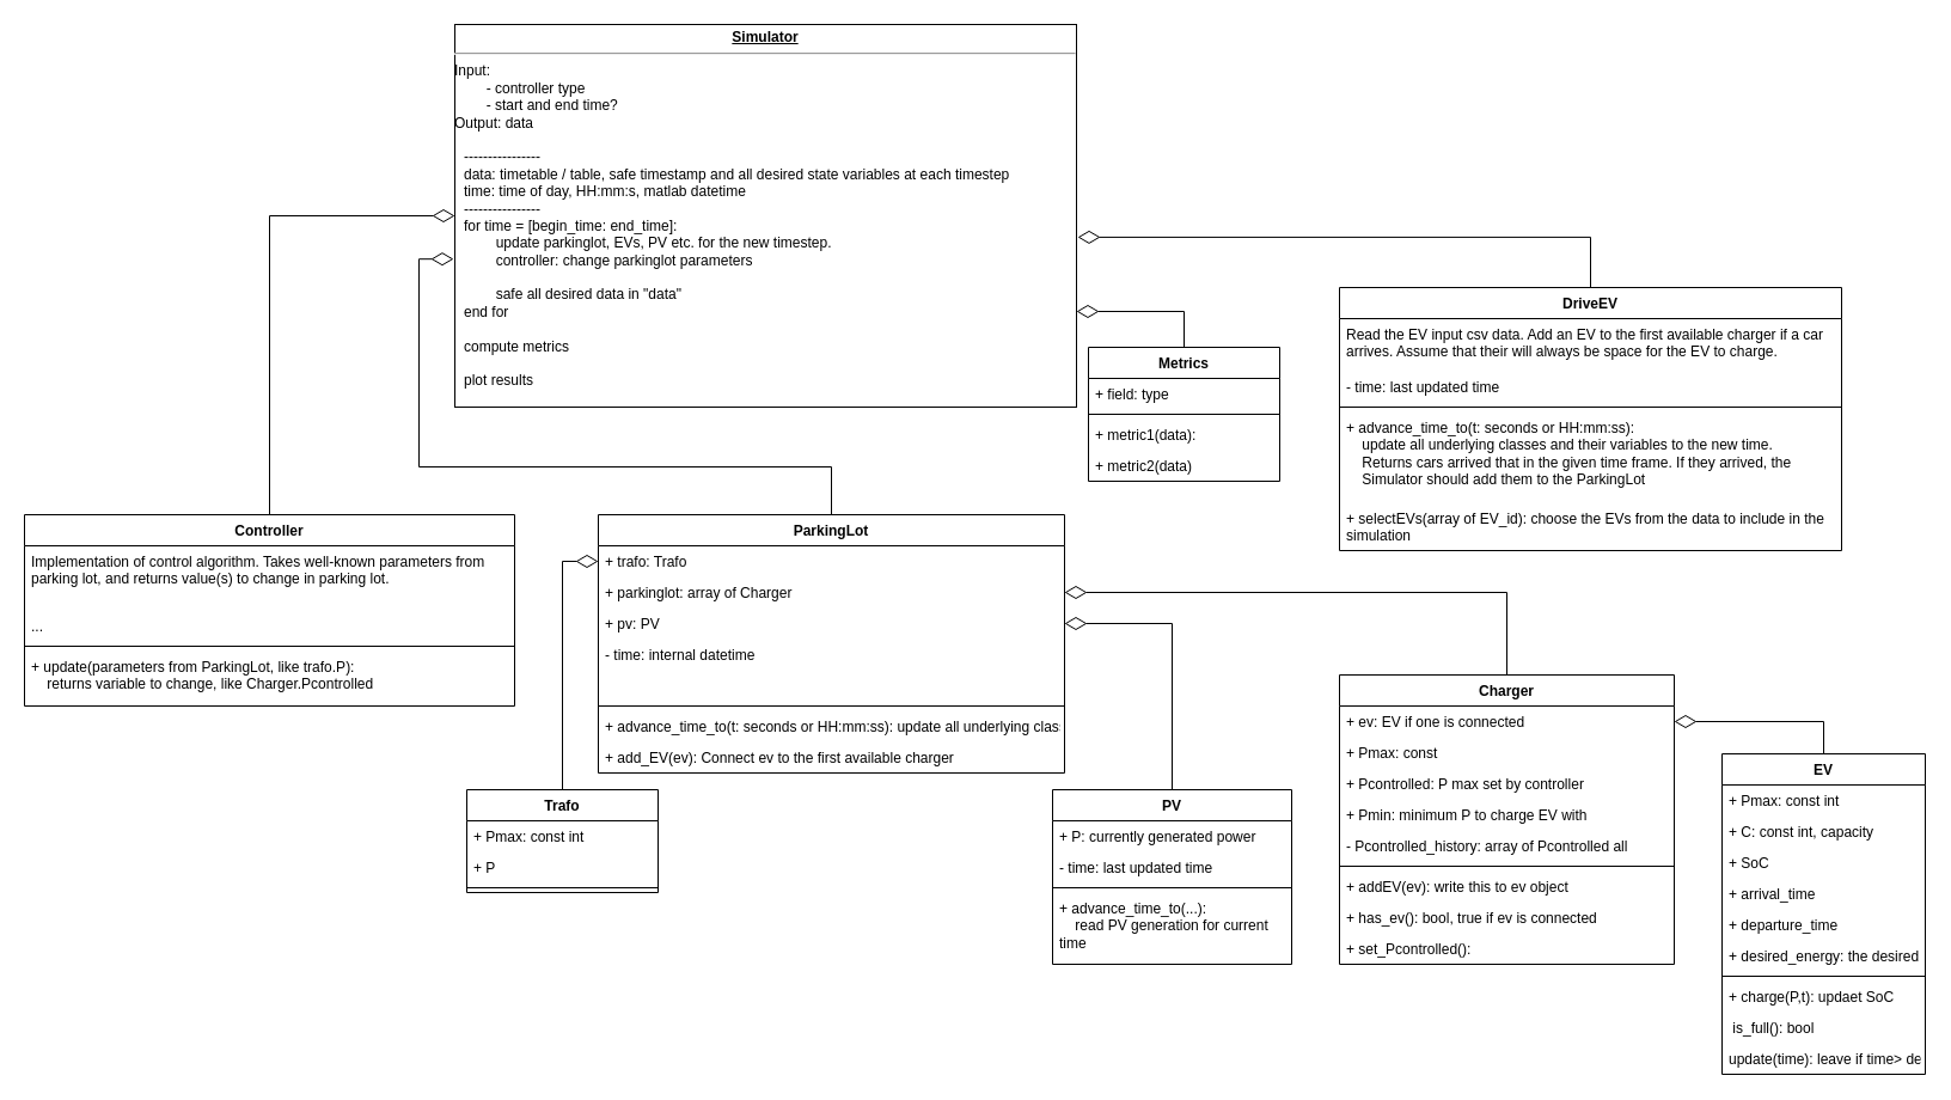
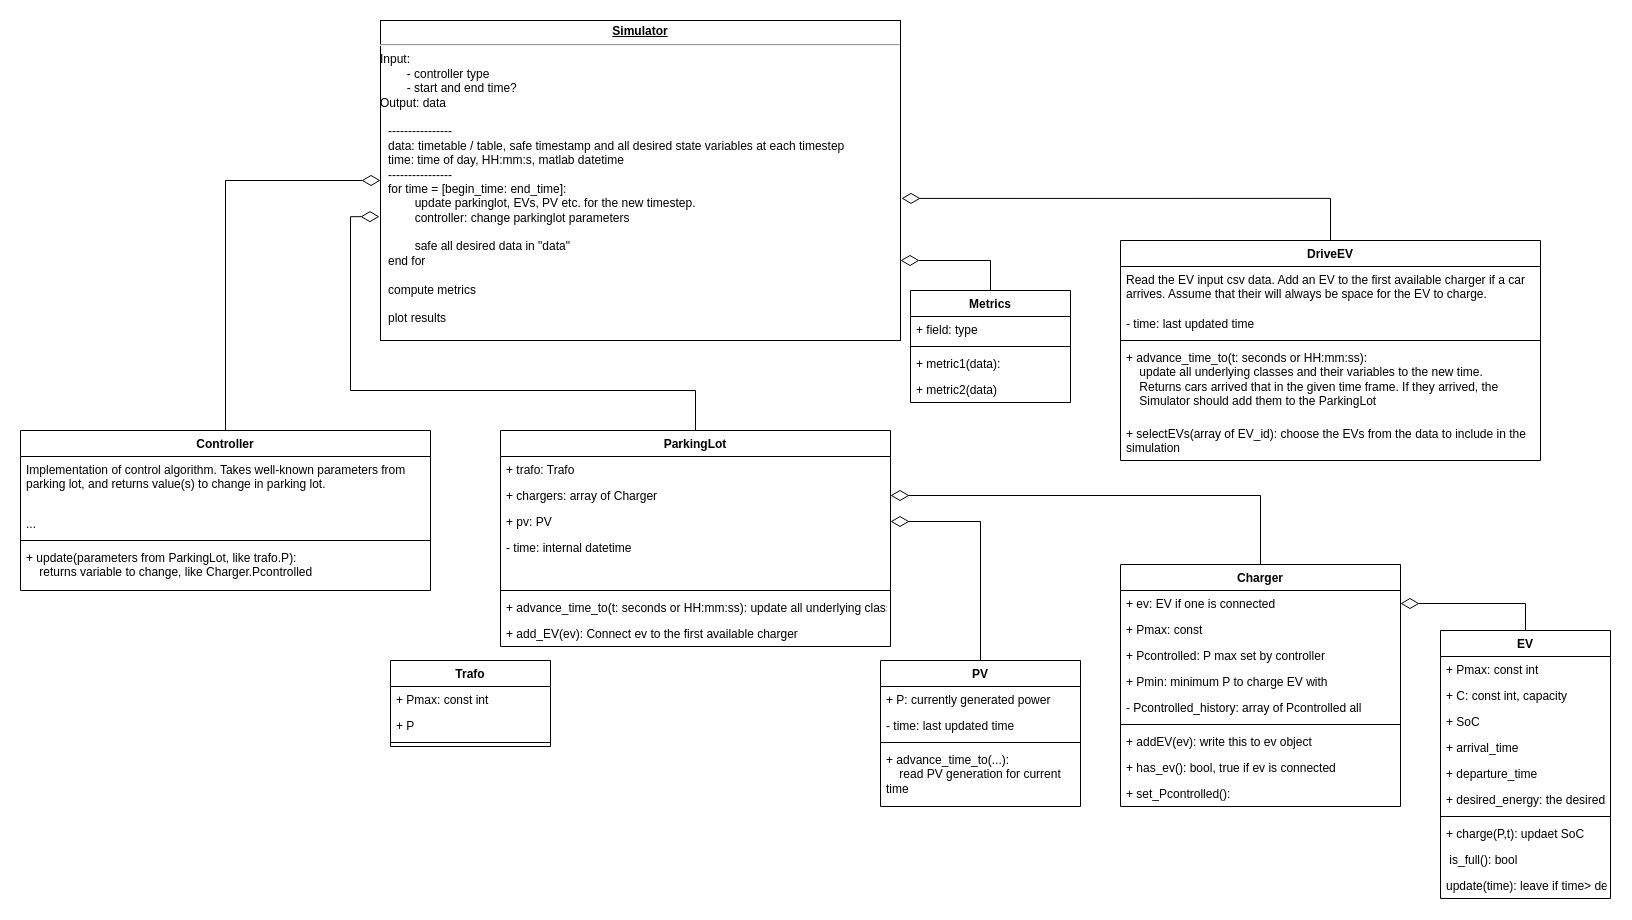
- <mxCell id="6" value="+ parkinglot: array of Charger" style="text;strokeColor=none;fillColor=none;align=left;verticalAlign=top;spacingLeft=4;spacingRight=4;overflow=hidden;rotatable=0;points=[[0,0.5],[1,0.5]];portConstraint=eastwest;" parent="4" vertex="1"><mxGeometry y="52" width="390" height="26" as="geometry" /></mxCell>
+ <mxCell id="6" value="+ chargers: array of Charger" style="text;strokeColor=none;fillColor=none;align=left;verticalAlign=top;spacingLeft=4;spacingRight=4;overflow=hidden;rotatable=0;points=[[0,0.5],[1,0.5]];portConstraint=eastwest;" parent="4" vertex="1"><mxGeometry y="52" width="390" height="26" as="geometry" /></mxCell>
- <mxCell id="13" style="edgeStyle=orthogonalEdgeStyle;rounded=0;orthogonalLoop=1;jettySize=auto;html=1;exitX=0.5;exitY=0;exitDx=0;exitDy=0;entryX=0;entryY=0.5;entryDx=0;entryDy=0;endArrow=diamondThin;endFill=0;endSize=16;strokeWidth=1;" parent="1" source="14" target="5" edge="1"><mxGeometry relative="1" as="geometry" /></mxCell>
